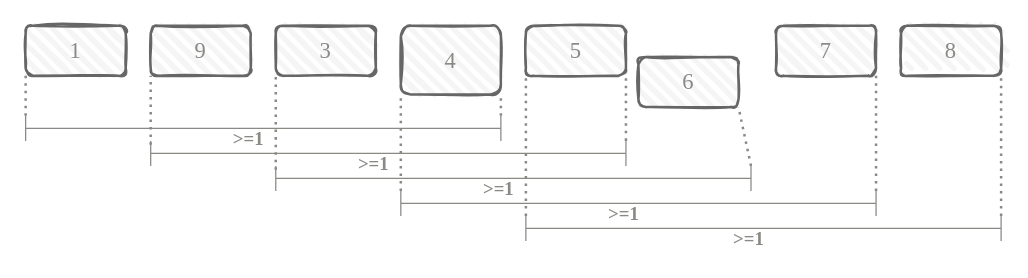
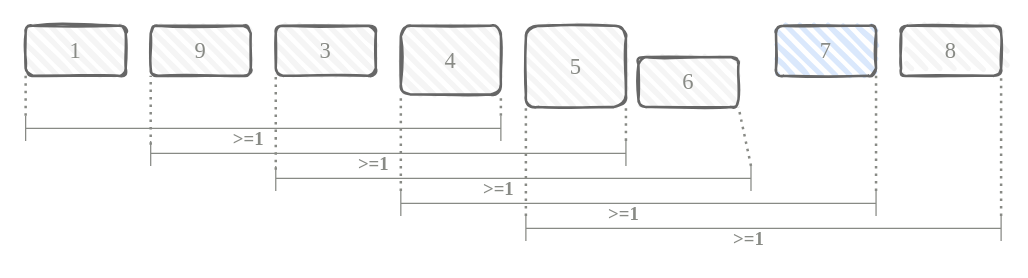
- <mxCell id="7" value="5" style="rounded=1;whiteSpace=wrap;html=1;strokeWidth=2;fillWeight=4;hachureGap=8;hachureAngle=45;fillColor=#f5f5f5;sketch=1;imageWidth=12;imageHeight=12;strokeColor=#666666;fontColor=light-dark(#888a85, #c1c1c1);fontFamily=Verdana;fontSize=18;" vertex="1" parent="1"><mxGeometry x="420" y="20" width="80" height="40" as="geometry" /></mxCell>
+ <mxCell id="7" value="5" style="rounded=1;whiteSpace=wrap;html=1;strokeWidth=2;fillWeight=4;hachureGap=8;hachureAngle=45;fillColor=#f5f5f5;sketch=1;imageWidth=12;imageHeight=12;strokeColor=#666666;fontColor=light-dark(#888a85, #c1c1c1);fontFamily=Verdana;fontSize=18;" vertex="1" parent="1"><mxGeometry x="420" y="20" width="80" height="65" as="geometry" /></mxCell>
- <mxCell id="5" value="7" style="rounded=1;whiteSpace=wrap;html=1;strokeWidth=2;fillWeight=4;hachureGap=8;hachureAngle=45;fillColor=#f5f5f5;sketch=1;imageWidth=12;imageHeight=12;strokeColor=#666666;fontColor=light-dark(#888a85, #c1c1c1);fontFamily=Verdana;fontSize=18;" vertex="1" parent="1"><mxGeometry x="620" y="20" width="80" height="40" as="geometry" /></mxCell>
+ <mxCell id="5" value="7" style="rounded=1;whiteSpace=wrap;html=1;strokeWidth=2;fillWeight=4;hachureGap=8;hachureAngle=45;fillColor=#dae8fc;sketch=1;imageWidth=12;imageHeight=12;strokeColor=#666666;fontColor=light-dark(#888a85, #c1c1c1);fontFamily=Verdana;fontSize=18;" vertex="1" parent="1"><mxGeometry x="620" y="20" width="80" height="40" as="geometry" /></mxCell>
